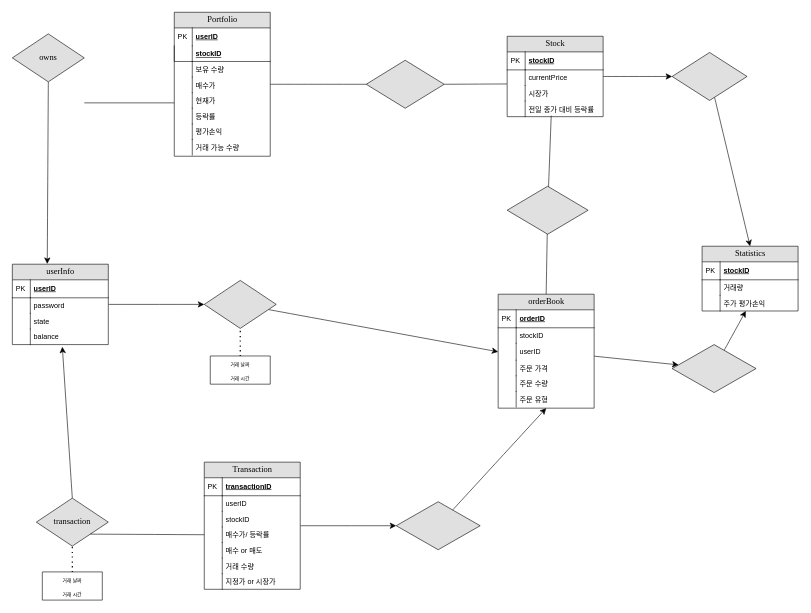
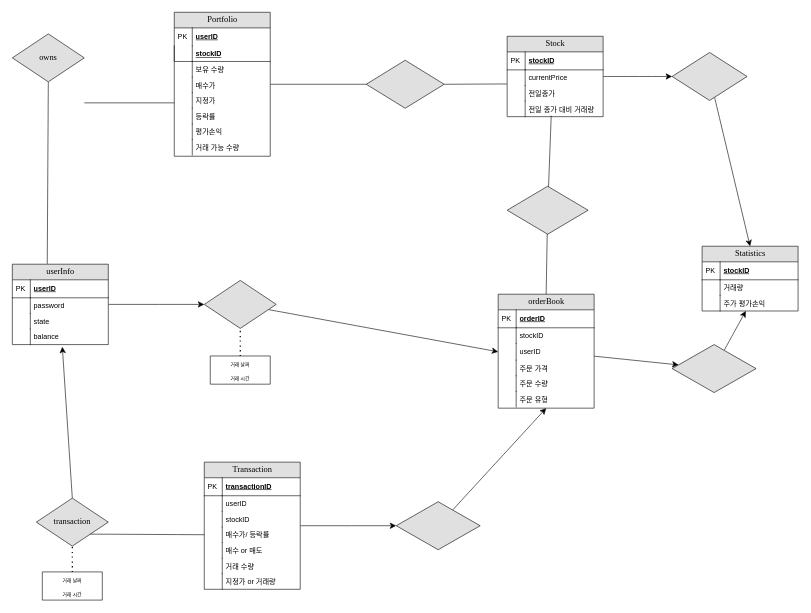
- <mxCell id="55" value="시장가" style="shape=partialRectangle;top=0;left=0;right=0;bottom=0;html=1;align=left;verticalAlign=top;fillColor=none;spacingLeft=34;spacingRight=4;whiteSpace=wrap;overflow=hidden;rotatable=0;points=[[0,0.5],[1,0.5]];portConstraint=eastwest;dropTarget=0;" parent="50" vertex="1"><mxGeometry y="82" width="160" height="26" as="geometry" /></mxCell>
+ <mxCell id="55" value="전일종가" style="shape=partialRectangle;top=0;left=0;right=0;bottom=0;html=1;align=left;verticalAlign=top;fillColor=none;spacingLeft=34;spacingRight=4;whiteSpace=wrap;overflow=hidden;rotatable=0;points=[[0,0.5],[1,0.5]];portConstraint=eastwest;dropTarget=0;" parent="50" vertex="1"><mxGeometry y="82" width="160" height="26" as="geometry" /></mxCell>
- <mxCell id="11" value="현재가" style="shape=partialRectangle;top=0;left=0;right=0;bottom=0;html=1;align=left;verticalAlign=top;fillColor=none;spacingLeft=34;spacingRight=4;whiteSpace=wrap;overflow=hidden;rotatable=0;points=[[0,0.5],[1,0.5]];portConstraint=eastwest;dropTarget=0;" vertex="1" parent="2"><mxGeometry y="134" width="160" height="26" as="geometry" /></mxCell>
+ <mxCell id="11" value="지정가" style="shape=partialRectangle;top=0;left=0;right=0;bottom=0;html=1;align=left;verticalAlign=top;fillColor=none;spacingLeft=34;spacingRight=4;whiteSpace=wrap;overflow=hidden;rotatable=0;points=[[0,0.5],[1,0.5]];portConstraint=eastwest;dropTarget=0;" vertex="1" parent="2"><mxGeometry y="134" width="160" height="26" as="geometry" /></mxCell>
- <mxCell id="57" value="전일 종가 대비 등락률" style="shape=partialRectangle;top=0;left=0;right=0;bottom=0;html=1;align=left;verticalAlign=top;fillColor=none;spacingLeft=34;spacingRight=4;whiteSpace=wrap;overflow=hidden;rotatable=0;points=[[0,0.5],[1,0.5]];portConstraint=eastwest;dropTarget=0;" parent="50" vertex="1"><mxGeometry y="108" width="160" height="26" as="geometry" /></mxCell>
+ <mxCell id="57" value="전일 종가 대비 거래량" style="shape=partialRectangle;top=0;left=0;right=0;bottom=0;html=1;align=left;verticalAlign=top;fillColor=none;spacingLeft=34;spacingRight=4;whiteSpace=wrap;overflow=hidden;rotatable=0;points=[[0,0.5],[1,0.5]];portConstraint=eastwest;dropTarget=0;" parent="50" vertex="1"><mxGeometry y="108" width="160" height="26" as="geometry" /></mxCell>
- <mxCell id="76" style="edgeStyle=none;curved=1;rounded=0;orthogonalLoop=1;jettySize=auto;html=1;exitX=0.5;exitY=1;exitDx=0;exitDy=0;fontSize=12;startSize=8;endSize=8;entryX=0.364;entryY=-0.004;entryDx=0;entryDy=0;entryPerimeter=0;" edge="1" parent="1" source="77" target="67"><mxGeometry relative="1" as="geometry"><mxPoint x="80" y="350" as="targetPoint" /></mxGeometry></mxCell>
+ <mxCell id="76" style="edgeStyle=none;curved=1;rounded=0;orthogonalLoop=1;jettySize=auto;html=1;exitX=0.5;exitY=1;exitDx=0;exitDy=0;fontSize=12;startSize=8;endSize=8;entryX=0.364;entryY=-0.004;entryDx=0;entryDy=0;entryPerimeter=0;endArrow=none;" edge="1" parent="1" source="77" target="67"><mxGeometry relative="1" as="geometry"><mxPoint x="80" y="350" as="targetPoint" /></mxGeometry></mxCell>
- <mxCell id="33" value="지정가 or 시장가" style="shape=partialRectangle;top=0;left=0;right=0;bottom=0;html=1;align=left;verticalAlign=top;fillColor=none;spacingLeft=34;spacingRight=4;whiteSpace=wrap;overflow=hidden;rotatable=0;points=[[0,0.5],[1,0.5]];portConstraint=eastwest;dropTarget=0;" parent="20" vertex="1"><mxGeometry y="186" width="160" height="26" as="geometry" /></mxCell>
+ <mxCell id="33" value="지정가 or 거래량" style="shape=partialRectangle;top=0;left=0;right=0;bottom=0;html=1;align=left;verticalAlign=top;fillColor=none;spacingLeft=34;spacingRight=4;whiteSpace=wrap;overflow=hidden;rotatable=0;points=[[0,0.5],[1,0.5]];portConstraint=eastwest;dropTarget=0;" parent="20" vertex="1"><mxGeometry y="186" width="160" height="26" as="geometry" /></mxCell>
